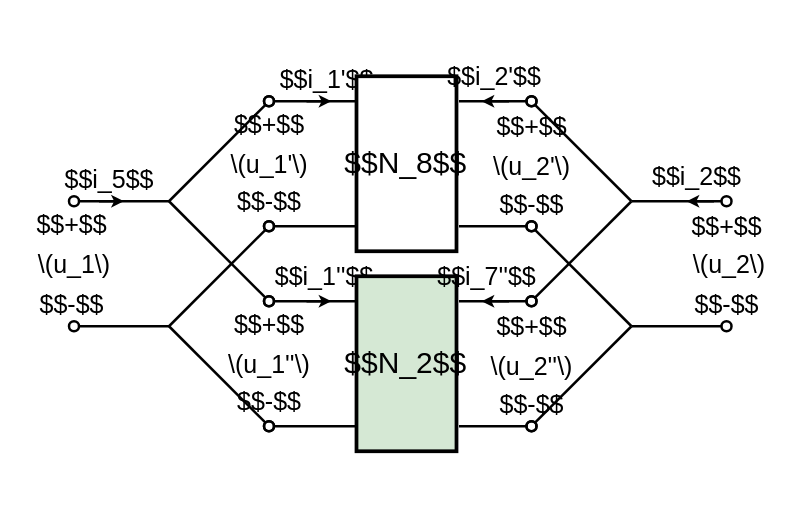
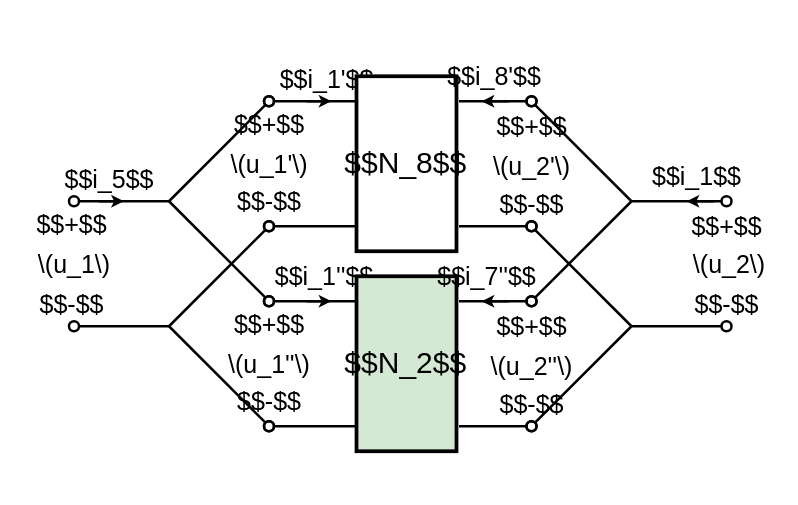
- <mxCell id="16" value="$$i_2'$$" style="text;html=1;resizable=1;autosize=1;align=center;verticalAlign=middle;points=[];fillColor=none;strokeColor=none;rounded=0;fontSize=10;movable=1;rotatable=1;deletable=1;editable=1;connectable=0;" parent="1" vertex="1"><mxGeometry x="189" y="20" width="15" height="20" as="geometry" /></mxCell>
+ <mxCell id="16" value="$$i_8'$$" style="text;html=1;resizable=1;autosize=1;align=center;verticalAlign=middle;points=[];fillColor=none;strokeColor=none;rounded=0;fontSize=10;movable=1;rotatable=1;deletable=1;editable=1;connectable=0;" parent="1" vertex="1"><mxGeometry x="189" y="20" width="15" height="20" as="geometry" /></mxCell>
- <mxCell id="26" value="$$i_2$$" style="text;html=1;resizable=1;autosize=1;align=center;verticalAlign=middle;points=[];fillColor=none;strokeColor=none;rounded=0;fontSize=10;movable=1;rotatable=1;deletable=1;editable=1;connectable=0;" vertex="1" parent="1"><mxGeometry x="270" y="60" width="15" height="20" as="geometry" /></mxCell>
+ <mxCell id="26" value="$$i_1$$" style="text;html=1;resizable=1;autosize=1;align=center;verticalAlign=middle;points=[];fillColor=none;strokeColor=none;rounded=0;fontSize=10;movable=1;rotatable=1;deletable=1;editable=1;connectable=0;" vertex="1" parent="1"><mxGeometry x="270" y="60" width="15" height="20" as="geometry" /></mxCell>
